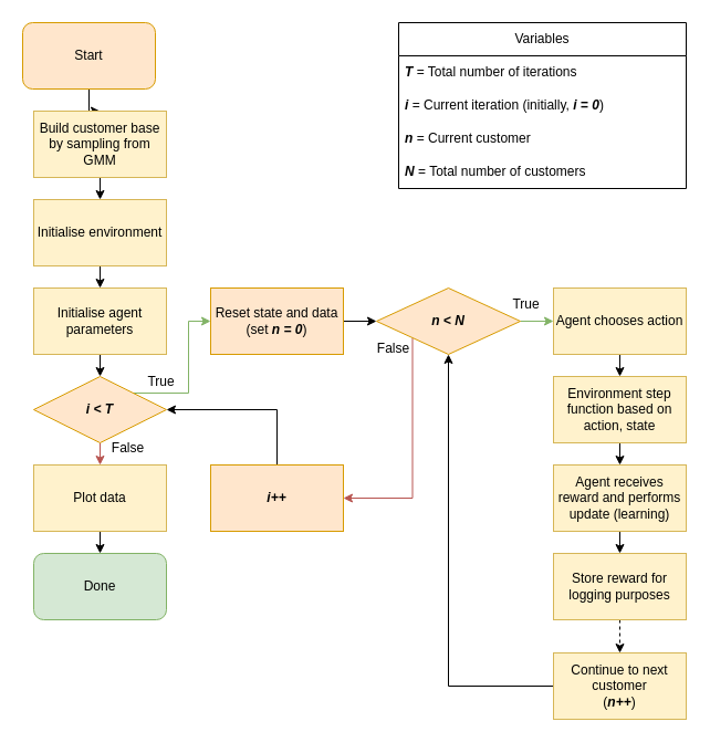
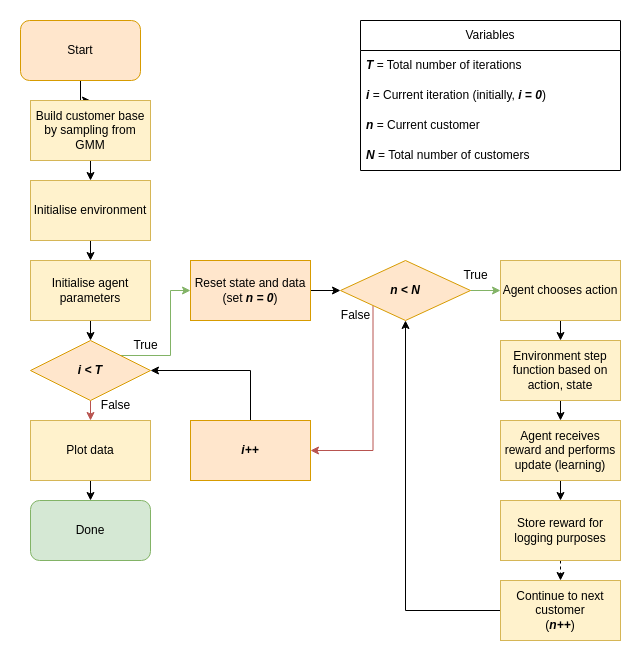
- <mxCell id="37" value="Continue to next customer&lt;br&gt;(&lt;b&gt;&lt;i&gt;n++&lt;/i&gt;&lt;/b&gt;)" style="rounded=0;whiteSpace=wrap;html=1;fillColor=#fff2cc;strokeColor=#d6b656;" parent="1" vertex="1"><mxGeometry x="500" y="590" width="120" height="60" as="geometry" /></mxCell>
+ <mxCell id="37" value="Continue to next customer&lt;br&gt;(&lt;b&gt;&lt;i&gt;n++&lt;/i&gt;&lt;/b&gt;)" style="rounded=0;whiteSpace=wrap;html=1;fillColor=#fff2cc;strokeColor=#d6b656;" parent="1" vertex="1"><mxGeometry x="500" y="580" width="120" height="60" as="geometry" /></mxCell>
